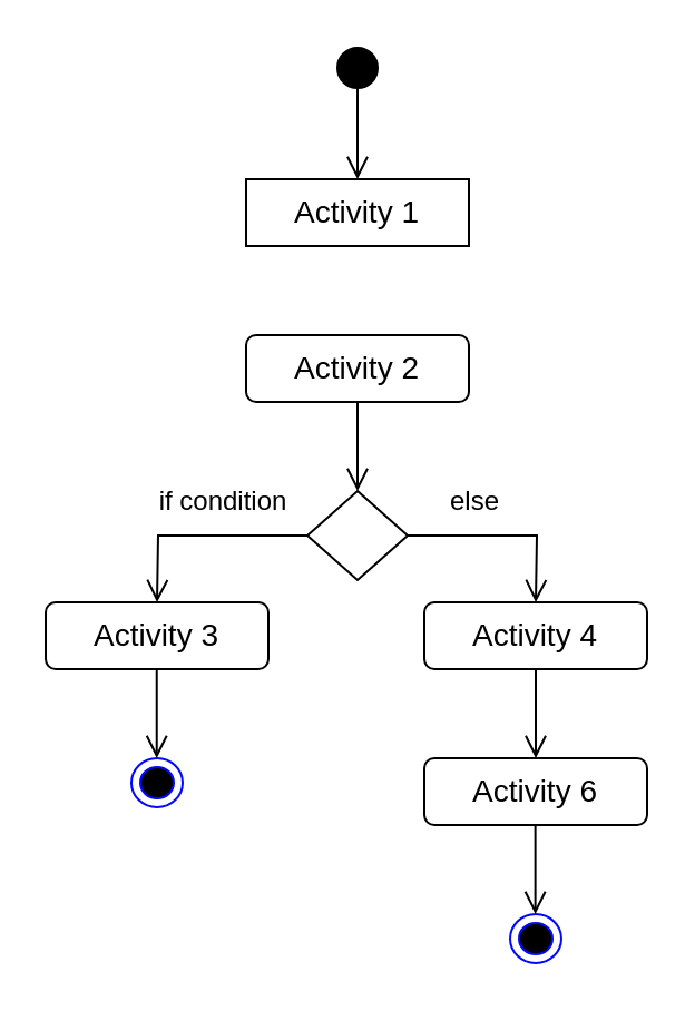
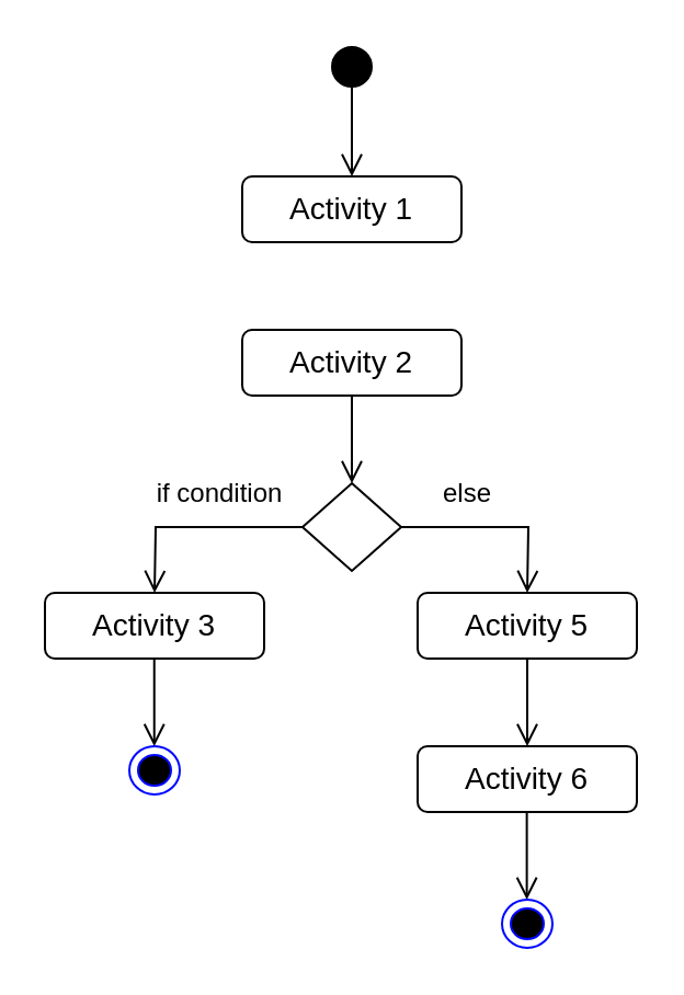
- <mxCell id="4" value="&lt;font style=&quot;font-size: 14px;&quot;&gt;Activity 1&lt;/font&gt;" style="whiteSpace=wrap;html=1;fillColor=none;rounded=0;" vertex="1" parent="2"><mxGeometry x="90" y="60" width="100" height="30" as="geometry" /></mxCell>
+ <mxCell id="4" value="&lt;font style=&quot;font-size: 14px;&quot;&gt;Activity 1&lt;/font&gt;" style="rounded=1;whiteSpace=wrap;html=1;fillColor=none;" vertex="1" parent="2"><mxGeometry x="90" y="60" width="100" height="30" as="geometry" /></mxCell>
- <mxCell id="13" value="&lt;font style=&quot;font-size: 14px;&quot;&gt;Activity 4&lt;/font&gt;" style="rounded=1;whiteSpace=wrap;html=1;fillColor=none;" vertex="1" parent="2"><mxGeometry x="170" y="250" width="100" height="30" as="geometry" /></mxCell>
+ <mxCell id="13" value="&lt;font style=&quot;font-size: 14px;&quot;&gt;Activity 5&lt;/font&gt;" style="rounded=1;whiteSpace=wrap;html=1;fillColor=none;" vertex="1" parent="2"><mxGeometry x="170" y="250" width="100" height="30" as="geometry" /></mxCell>
